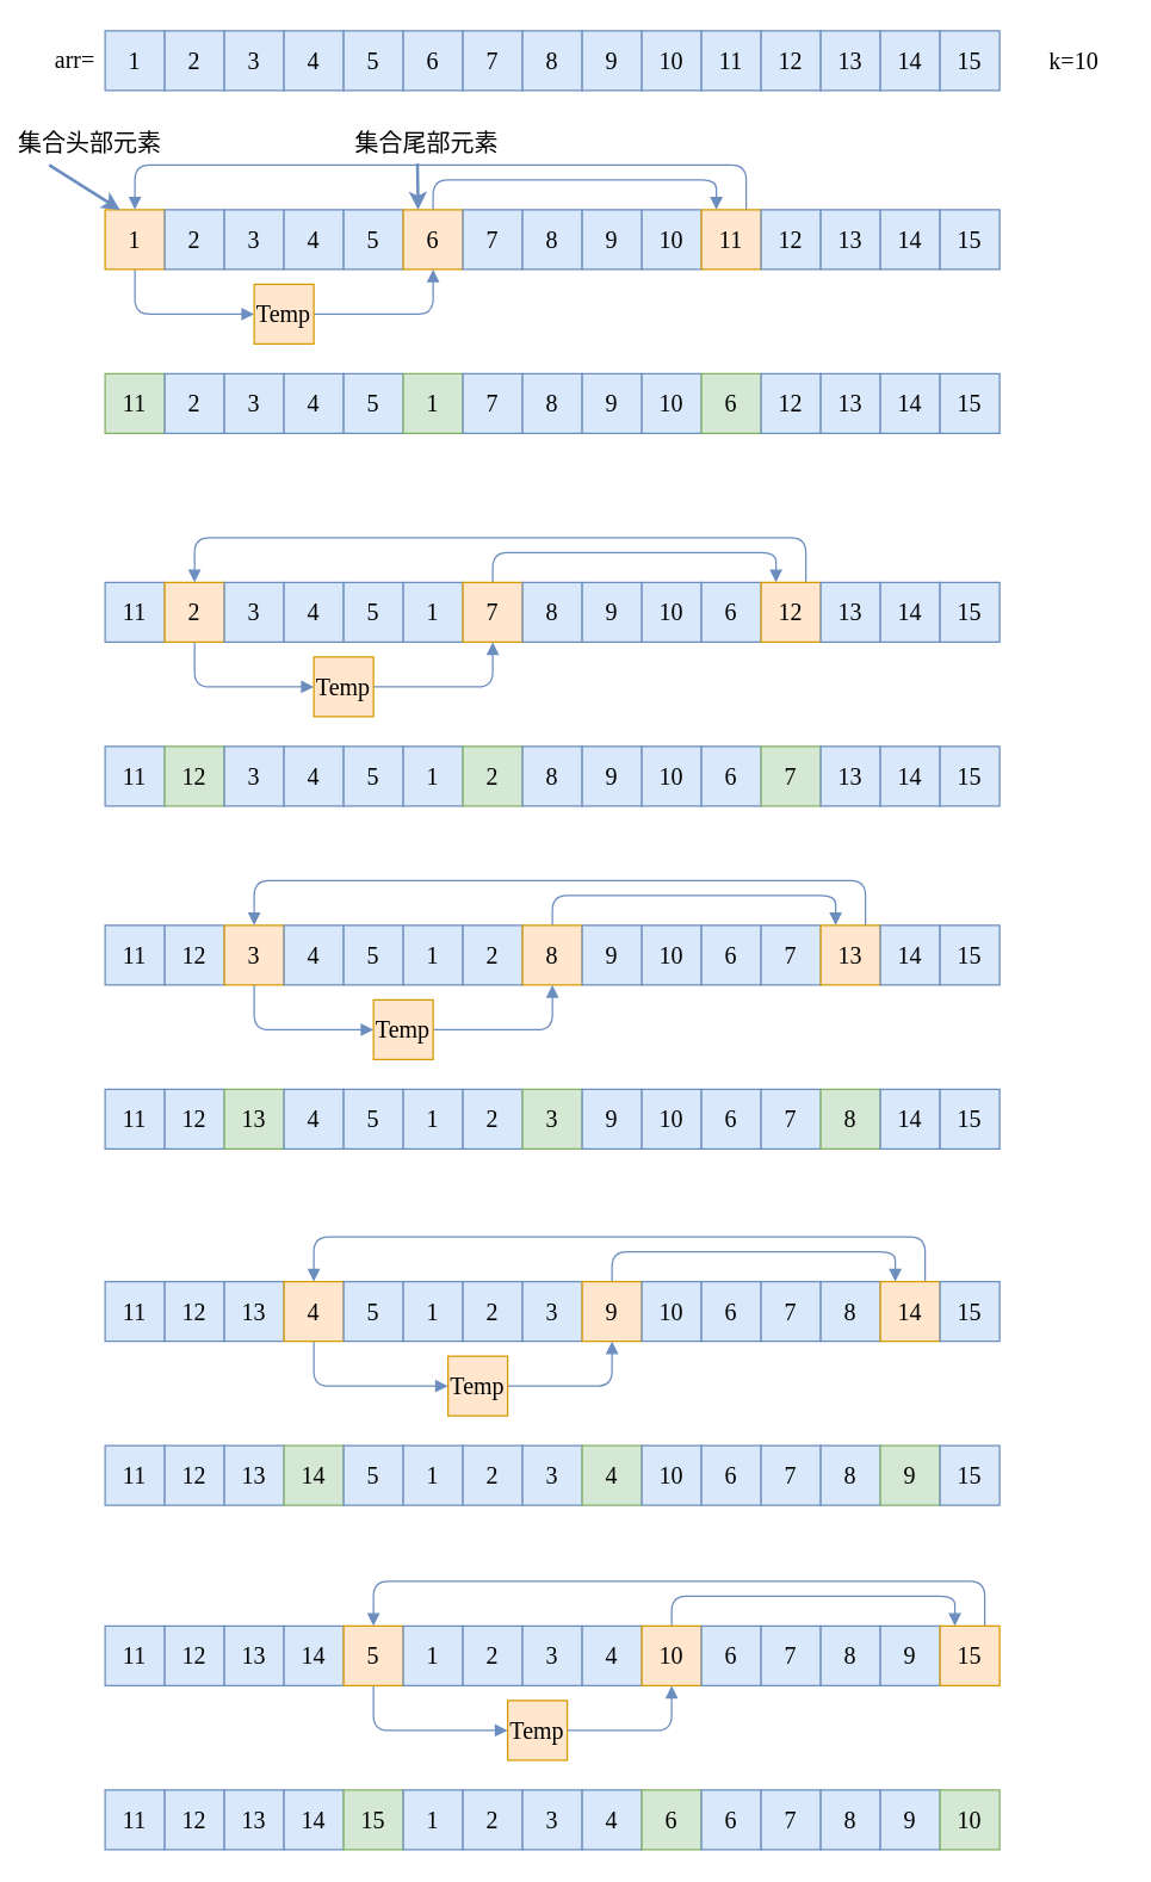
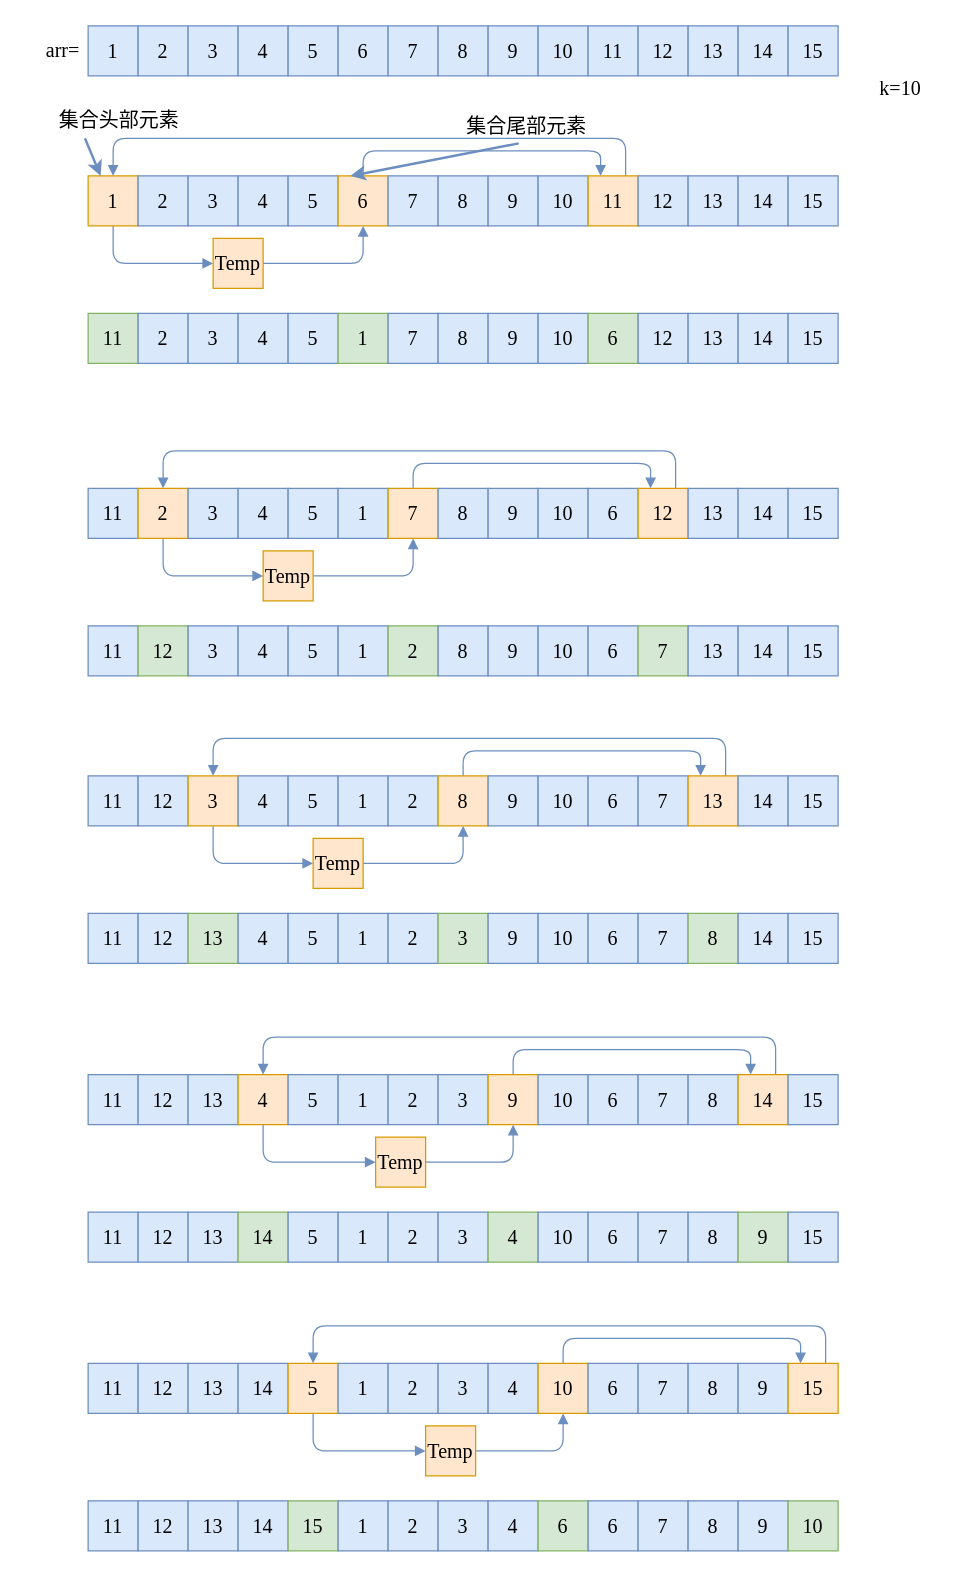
- <mxCell id="89" value="k=10" style="text;html=1;align=center;verticalAlign=middle;whiteSpace=wrap;rounded=0;fontFamily=Ubuntu;fontSize=16;fontStyle=0;" vertex="1" parent="1"><mxGeometry x="690" y="25" width="60" height="30" as="geometry" /></mxCell>
+ <mxCell id="89" value="k=10" style="text;html=1;align=center;verticalAlign=middle;whiteSpace=wrap;rounded=0;fontFamily=Ubuntu;fontSize=16;fontStyle=0;" vertex="1" parent="1"><mxGeometry x="690" y="55" width="60" height="30" as="geometry" /></mxCell>
- <mxCell id="195" value="集合头部元素" style="text;html=1;align=center;verticalAlign=middle;whiteSpace=wrap;rounded=0;fontFamily=Ubuntu;fontSize=16;fontStyle=0;" vertex="1" parent="1"><mxGeometry x="5" y="80" width="110" height="30" as="geometry" /></mxCell>
+ <mxCell id="195" value="集合头部元素" style="text;html=1;align=center;verticalAlign=middle;whiteSpace=wrap;rounded=0;fontFamily=Ubuntu;fontSize=16;fontStyle=0;" vertex="1" parent="1"><mxGeometry x="40" y="80" width="110" height="30" as="geometry" /></mxCell>
- <mxCell id="196" value="集合尾部元素" style="text;html=1;align=center;verticalAlign=middle;whiteSpace=wrap;rounded=0;fontFamily=Ubuntu;fontSize=16;fontStyle=0;" vertex="1" parent="1"><mxGeometry x="221" y="80" width="130" height="30" as="geometry" /></mxCell>
+ <mxCell id="196" value="集合尾部元素" style="text;html=1;align=center;verticalAlign=middle;whiteSpace=wrap;rounded=0;fontFamily=Ubuntu;fontSize=16;fontStyle=0;" vertex="1" parent="1"><mxGeometry x="356" y="85" width="130" height="30" as="geometry" /></mxCell>
